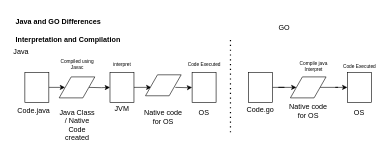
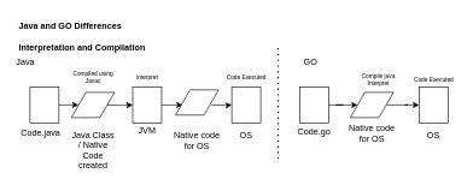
- <mxCell id="5" value="GO" style="text;html=1;strokeColor=none;fillColor=none;align=center;verticalAlign=middle;whiteSpace=wrap;rounded=0;" vertex="1" parent="1"><mxGeometry x="459" y="30" width="30" height="30" as="geometry" /></mxCell>
+ <mxCell id="5" value="GO" style="text;html=1;strokeColor=none;fillColor=none;align=center;verticalAlign=middle;whiteSpace=wrap;rounded=0;" vertex="1" parent="1"><mxGeometry x="414" y="70" width="30" height="30" as="geometry" /></mxCell>
